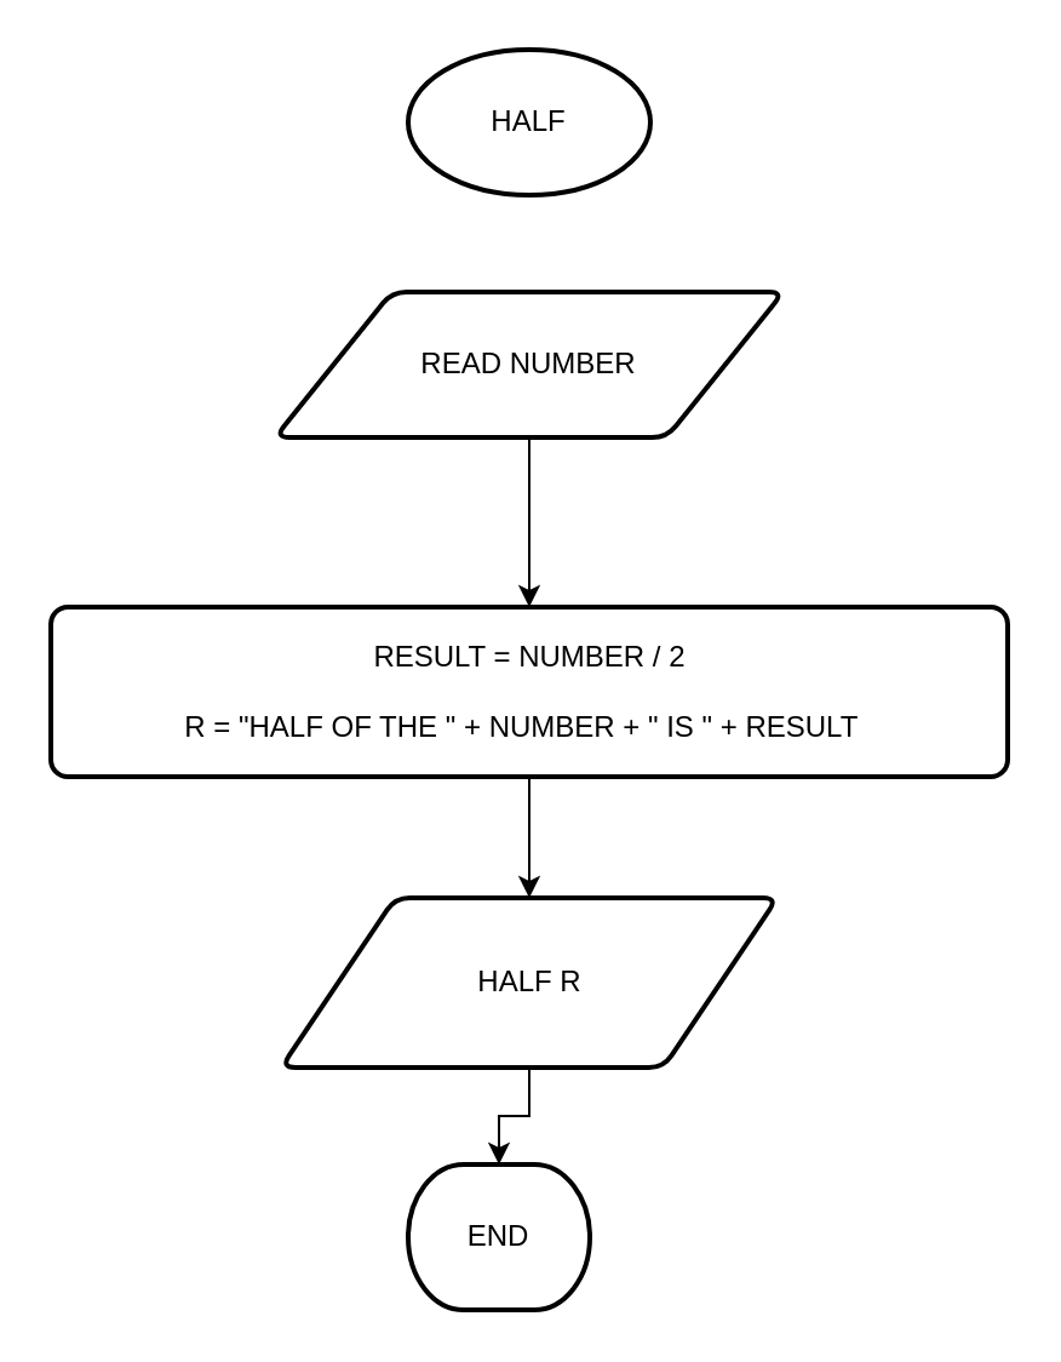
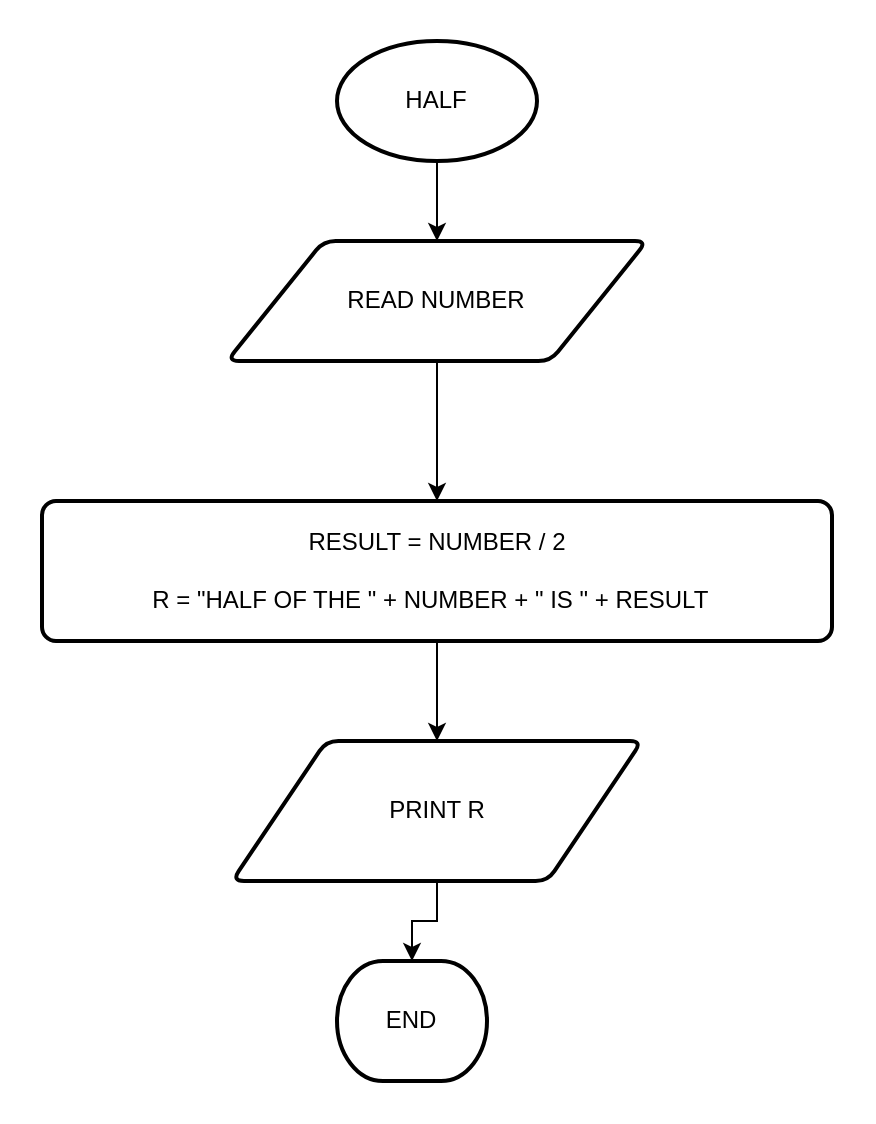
+ <mxCell id="2" style="edgeStyle=orthogonalEdgeStyle;rounded=0;orthogonalLoop=1;jettySize=auto;html=1;exitX=0.5;exitY=1;exitDx=0;exitDy=0;exitPerimeter=0;entryX=0.5;entryY=0;entryDx=0;entryDy=0;" edge="1" parent="1" source="3" target="5"><mxGeometry relative="1" as="geometry" /></mxCell>
- <mxCell id="9" value="HALF R" style="shape=parallelogram;html=1;strokeWidth=2;perimeter=parallelogramPerimeter;whiteSpace=wrap;rounded=1;arcSize=12;size=0.23;" vertex="1" parent="1"><mxGeometry x="115.5" y="370" width="205" height="70" as="geometry" /></mxCell>
+ <mxCell id="9" value="PRINT R" style="shape=parallelogram;html=1;strokeWidth=2;perimeter=parallelogramPerimeter;whiteSpace=wrap;rounded=1;arcSize=12;size=0.23;" vertex="1" parent="1"><mxGeometry x="115.5" y="370" width="205" height="70" as="geometry" /></mxCell>
